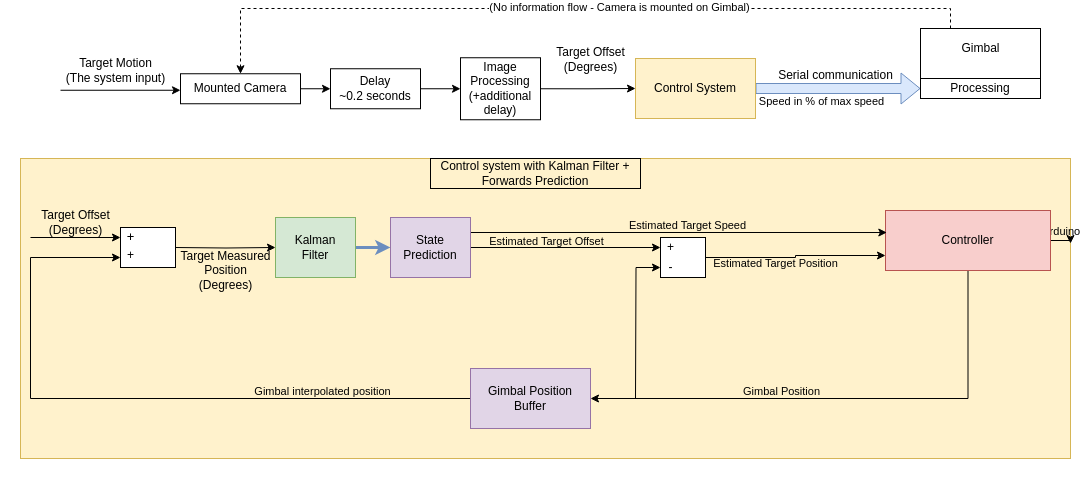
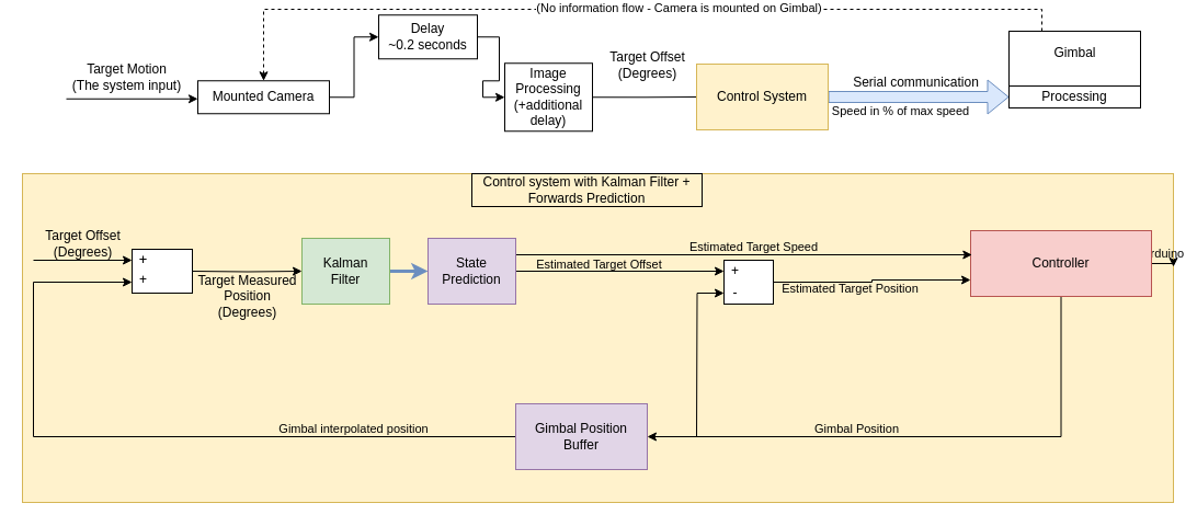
- <mxCell id="20" value="&lt;div&gt;Delay&lt;/div&gt;&lt;div&gt;~0.2 seconds&lt;br&gt;&lt;/div&gt;" style="rounded=0;whiteSpace=wrap;html=1;" vertex="1" parent="1"><mxGeometry x="330" y="60.25" width="90" height="40" as="geometry" /></mxCell>
+ <mxCell id="20" value="&lt;div&gt;Delay&lt;/div&gt;&lt;div&gt;~0.2 seconds&lt;br&gt;&lt;/div&gt;" style="rounded=0;whiteSpace=wrap;html=1;" vertex="1" parent="1"><mxGeometry x="345" y="5.25" width="90" height="40" as="geometry" /></mxCell>
- <mxCell id="10" style="edgeStyle=orthogonalEdgeStyle;rounded=0;orthogonalLoop=1;jettySize=auto;html=1;exitX=1;exitY=0.5;exitDx=0;exitDy=0;entryX=0;entryY=0.5;entryDx=0;entryDy=0;startArrow=none;startFill=0;" edge="1" parent="1" source="11" target="18"><mxGeometry relative="1" as="geometry"><mxPoint x="640" y="81" as="targetPoint" /></mxGeometry></mxCell>
+ <mxCell id="10" style="edgeStyle=orthogonalEdgeStyle;rounded=0;orthogonalLoop=1;jettySize=auto;html=1;exitX=1;exitY=0.5;exitDx=0;exitDy=0;entryX=0;entryY=0.5;entryDx=0;entryDy=0;startArrow=none;startFill=0;endArrow=none;" edge="1" parent="1" source="11" target="18"><mxGeometry relative="1" as="geometry"><mxPoint x="640" y="81" as="targetPoint" /></mxGeometry></mxCell>
